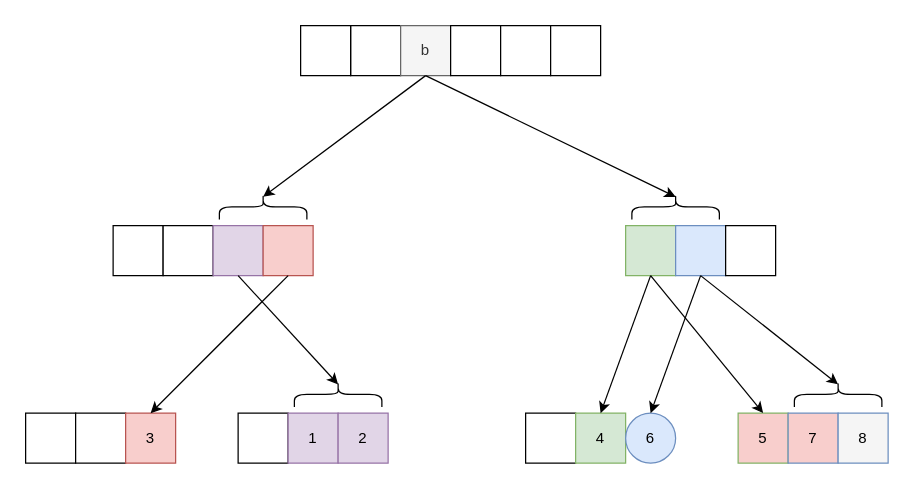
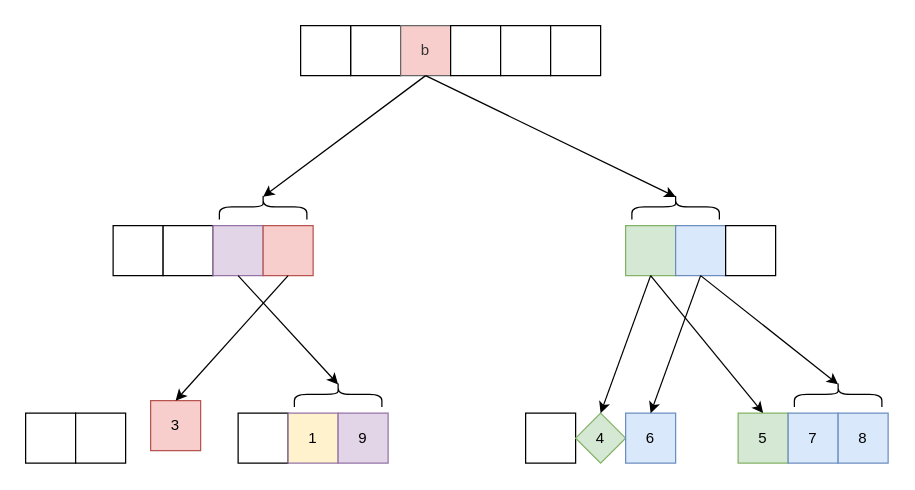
- <mxCell id="3" value="b" style="rounded=0;whiteSpace=wrap;html=1;fillColor=#f5f5f5;strokeColor=#666666;fontColor=#333333;" vertex="1" parent="1"><mxGeometry x="320" y="20" width="40" height="40" as="geometry" /></mxCell>
+ <mxCell id="3" value="b" style="rounded=0;whiteSpace=wrap;html=1;fillColor=#f8cecc;strokeColor=#666666;fontColor=#333333;" vertex="1" parent="1"><mxGeometry x="320" y="20" width="40" height="40" as="geometry" /></mxCell>
- <mxCell id="17" value="3" style="rounded=0;whiteSpace=wrap;html=1;fillColor=#f8cecc;strokeColor=#b85450;" vertex="1" parent="1"><mxGeometry x="100" y="330" width="40" height="40" as="geometry" /></mxCell>
+ <mxCell id="17" value="3" style="rounded=0;whiteSpace=wrap;html=1;fillColor=#f8cecc;strokeColor=#b85450;" vertex="1" parent="1"><mxGeometry x="120" y="320" width="40" height="40" as="geometry" /></mxCell>
- <mxCell id="19" value="1" style="rounded=0;whiteSpace=wrap;html=1;fillColor=#e1d5e7;strokeColor=#9673a6;" vertex="1" parent="1"><mxGeometry x="230" y="330" width="40" height="40" as="geometry" /></mxCell>
+ <mxCell id="19" value="1" style="rounded=0;whiteSpace=wrap;html=1;fillColor=#fff2cc;strokeColor=#9673a6;" vertex="1" parent="1"><mxGeometry x="230" y="330" width="40" height="40" as="geometry" /></mxCell>
- <mxCell id="20" value="2" style="rounded=0;whiteSpace=wrap;html=1;fillColor=#e1d5e7;strokeColor=#9673a6;" vertex="1" parent="1"><mxGeometry x="270" y="330" width="40" height="40" as="geometry" /></mxCell>
+ <mxCell id="20" value="9" style="rounded=0;whiteSpace=wrap;html=1;fillColor=#e1d5e7;strokeColor=#9673a6;" vertex="1" parent="1"><mxGeometry x="270" y="330" width="40" height="40" as="geometry" /></mxCell>
- <mxCell id="22" value="4" style="rounded=0;whiteSpace=wrap;html=1;fillColor=#d5e8d4;strokeColor=#82b366;" vertex="1" parent="1"><mxGeometry x="460" y="330" width="40" height="40" as="geometry" /></mxCell>
+ <mxCell id="22" value="4" style="rhombus;whiteSpace=wrap;html=1;fillColor=#d5e8d4;strokeColor=#82b366;" vertex="1" parent="1"><mxGeometry x="460" y="330" width="40" height="40" as="geometry" /></mxCell>
- <mxCell id="23" value="6" style="ellipse;whiteSpace=wrap;html=1;fillColor=#dae8fc;strokeColor=#6c8ebf;" vertex="1" parent="1"><mxGeometry x="500" y="330" width="40" height="40" as="geometry" /></mxCell>
+ <mxCell id="23" value="6" style="rounded=0;whiteSpace=wrap;html=1;fillColor=#dae8fc;strokeColor=#6c8ebf;" vertex="1" parent="1"><mxGeometry x="500" y="330" width="40" height="40" as="geometry" /></mxCell>
- <mxCell id="24" value="5" style="rounded=0;whiteSpace=wrap;html=1;fillColor=#f8cecc;strokeColor=#82b366;" vertex="1" parent="1"><mxGeometry x="590" y="330" width="40" height="40" as="geometry" /></mxCell>
+ <mxCell id="24" value="5" style="rounded=0;whiteSpace=wrap;html=1;fillColor=#d5e8d4;strokeColor=#82b366;" vertex="1" parent="1"><mxGeometry x="590" y="330" width="40" height="40" as="geometry" /></mxCell>
- <mxCell id="25" value="7" style="rounded=0;whiteSpace=wrap;html=1;fillColor=#f8cecc;strokeColor=#6c8ebf;" vertex="1" parent="1"><mxGeometry x="630" y="330" width="40" height="40" as="geometry" /></mxCell>
+ <mxCell id="25" value="7" style="rounded=0;whiteSpace=wrap;html=1;fillColor=#dae8fc;strokeColor=#6c8ebf;" vertex="1" parent="1"><mxGeometry x="630" y="330" width="40" height="40" as="geometry" /></mxCell>
- <mxCell id="26" value="8" style="rounded=0;whiteSpace=wrap;html=1;fillColor=#f5f5f5;strokeColor=#6c8ebf;" vertex="1" parent="1"><mxGeometry x="670" y="330" width="40" height="40" as="geometry" /></mxCell>
+ <mxCell id="26" value="8" style="rounded=0;whiteSpace=wrap;html=1;fillColor=#dae8fc;strokeColor=#6c8ebf;" vertex="1" parent="1"><mxGeometry x="670" y="330" width="40" height="40" as="geometry" /></mxCell>
